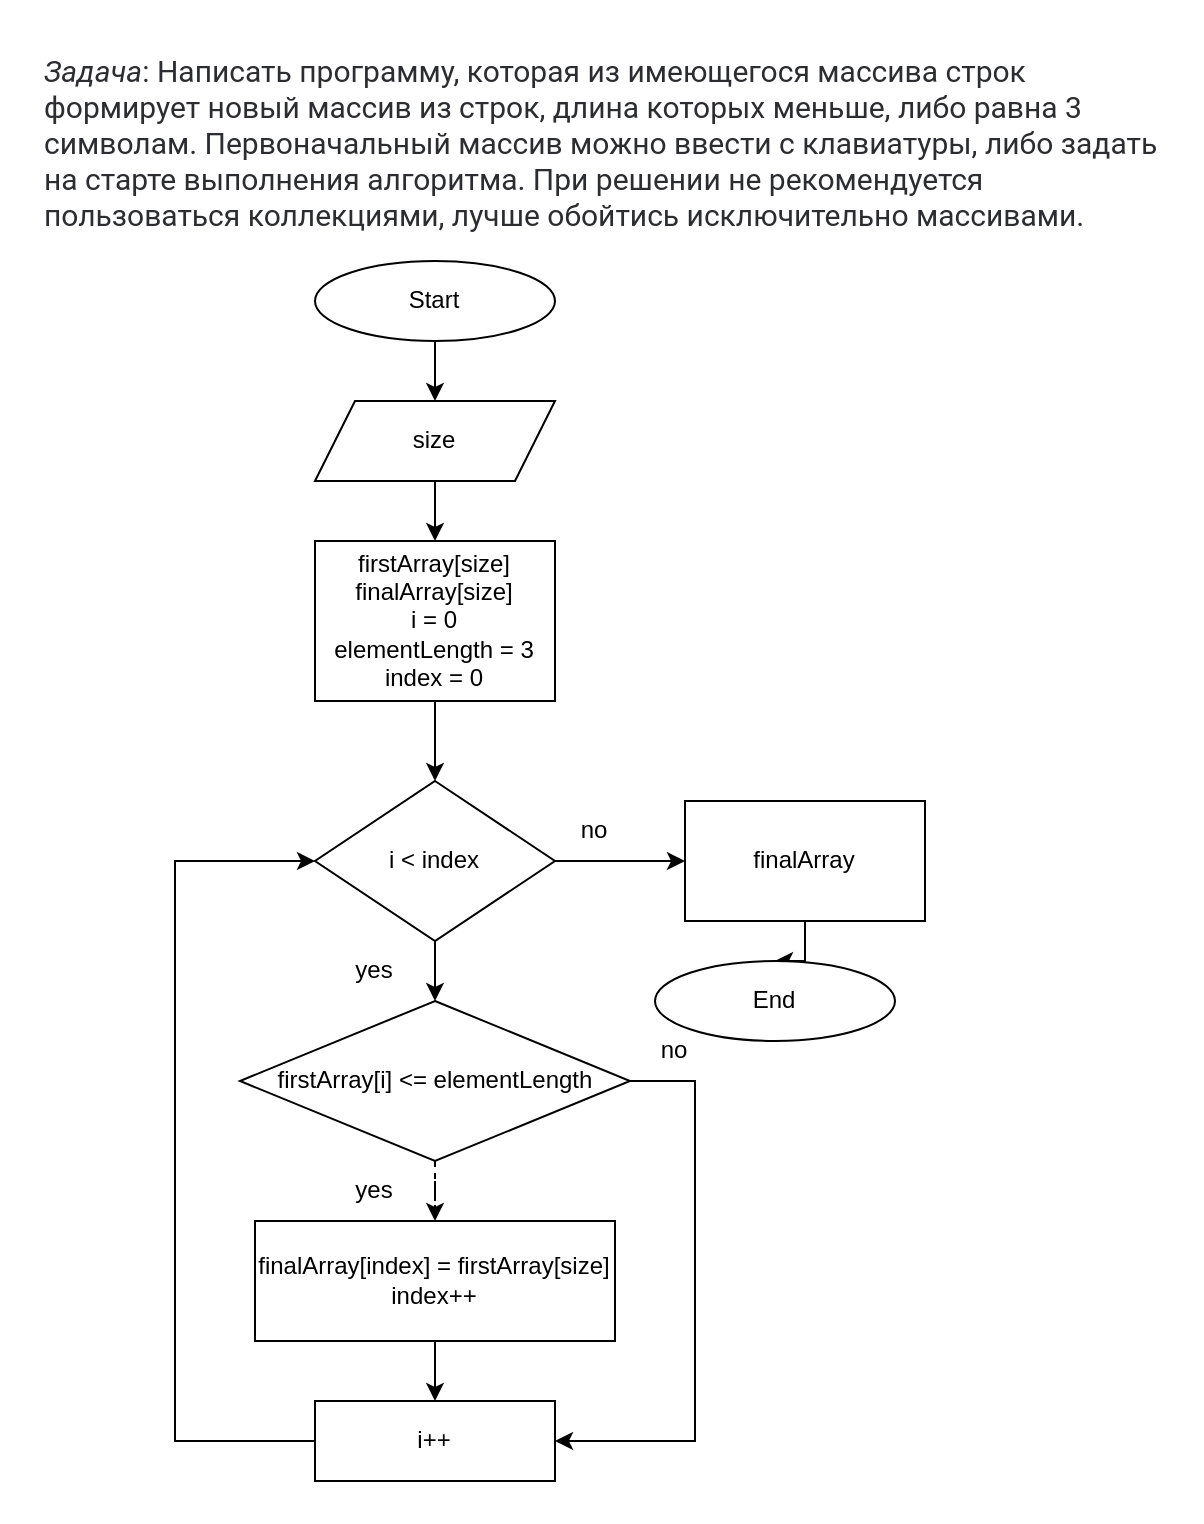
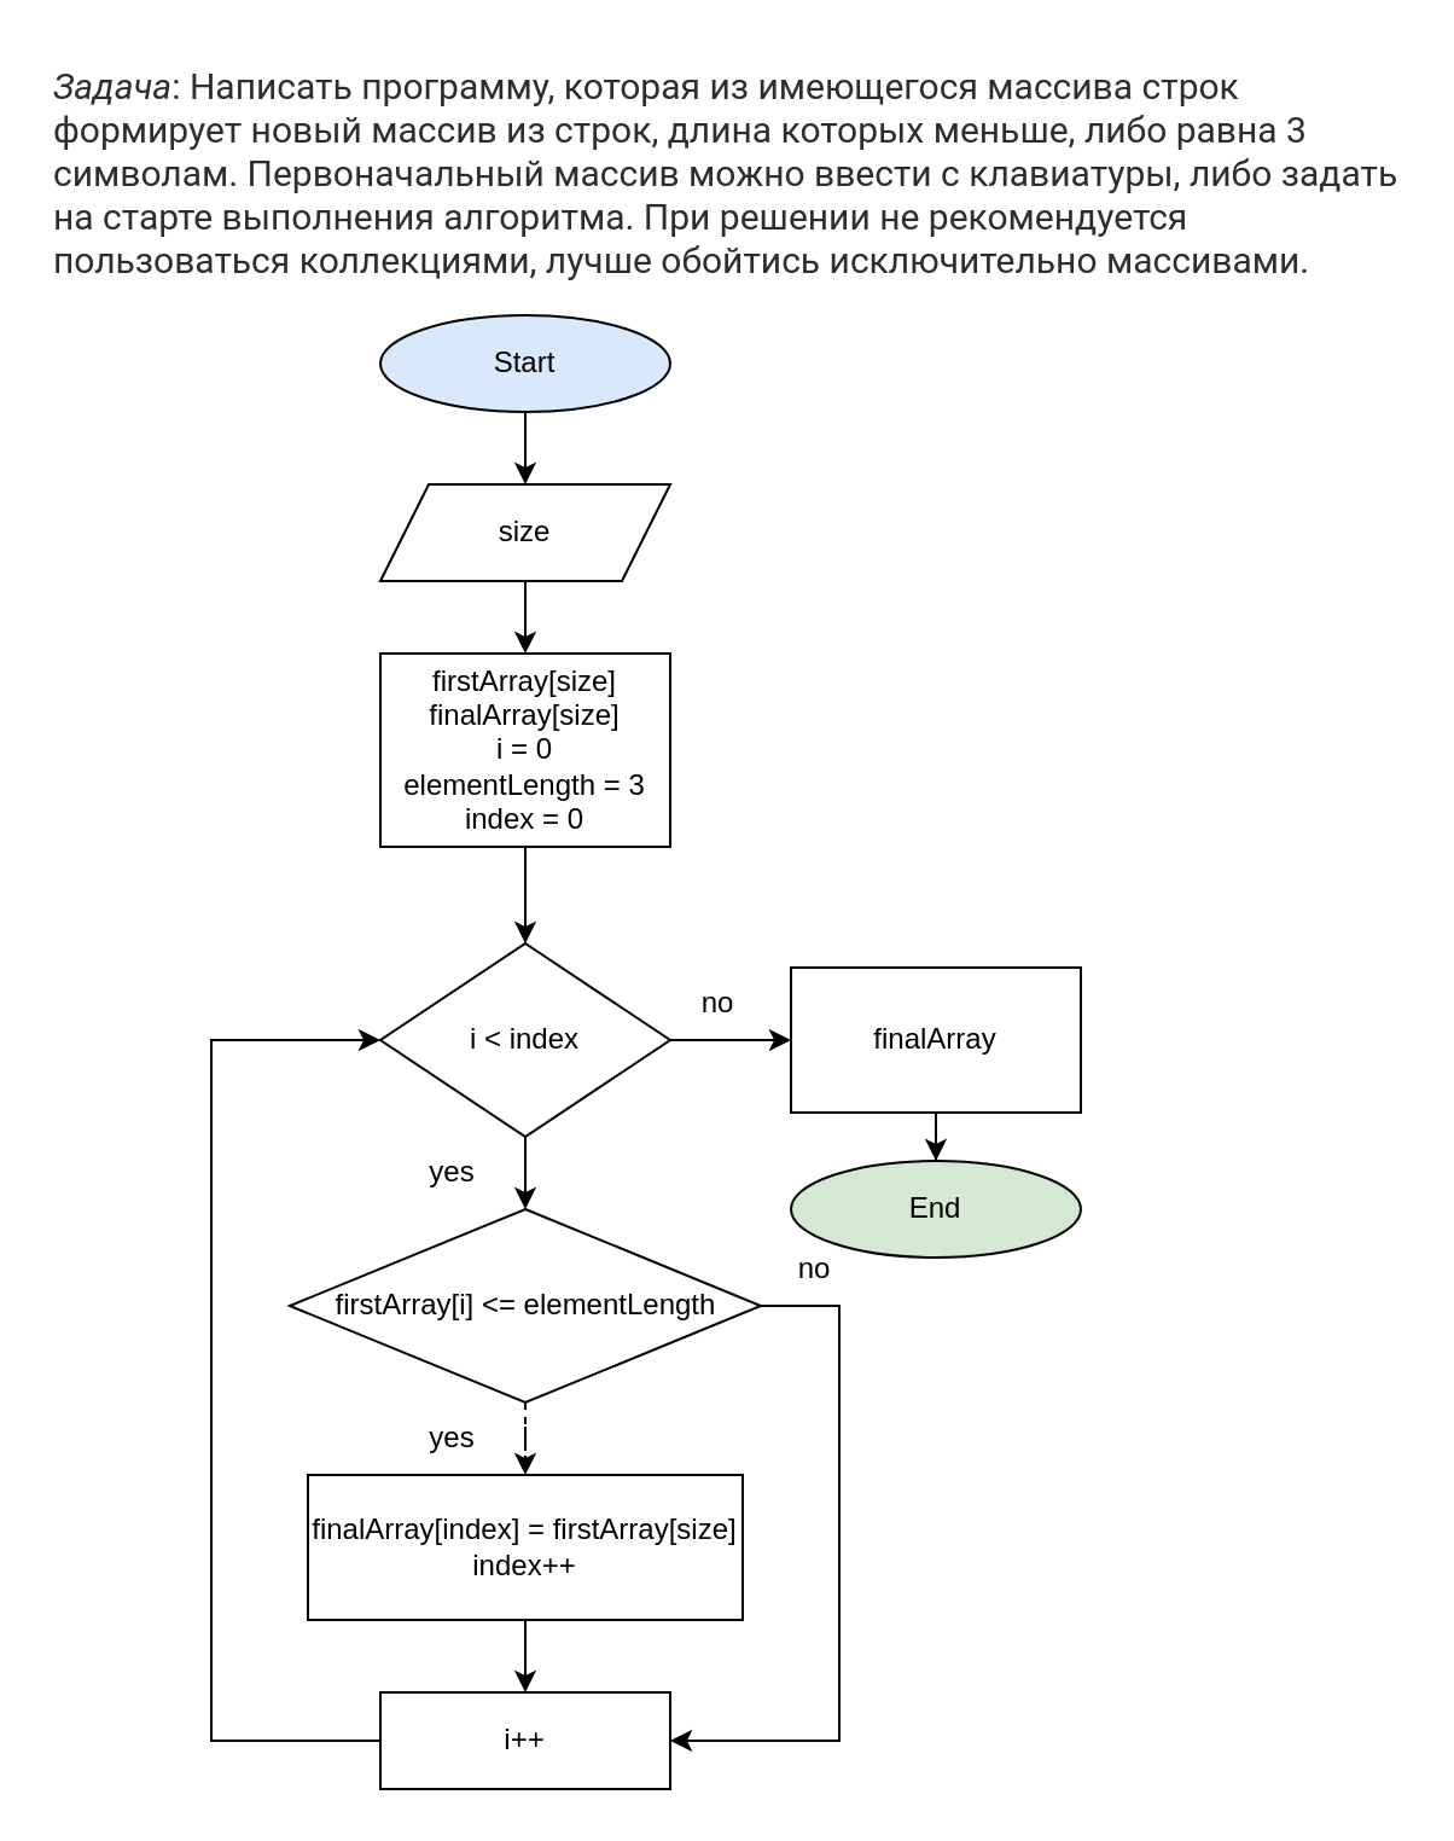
- <mxCell id="4" value="Start" style="ellipse;whiteSpace=wrap;html=1;" vertex="1" parent="1"><mxGeometry x="157" y="130" width="120" height="40" as="geometry" /></mxCell>
+ <mxCell id="4" value="Start" style="ellipse;whiteSpace=wrap;html=1;fillColor=#dae8fc;" vertex="1" parent="1"><mxGeometry x="157" y="130" width="120" height="40" as="geometry" /></mxCell>
- <mxCell id="24" value="finalArray" style="rounded=0;whiteSpace=wrap;html=1;" vertex="1" parent="1"><mxGeometry x="342" y="400" width="120" height="60" as="geometry" /></mxCell>
+ <mxCell id="24" value="finalArray" style="rounded=0;whiteSpace=wrap;html=1;" vertex="1" parent="1"><mxGeometry x="327" y="400" width="120" height="60" as="geometry" /></mxCell>
- <mxCell id="25" value="End" style="ellipse;whiteSpace=wrap;html=1;" vertex="1" parent="1"><mxGeometry x="327" y="480" width="120" height="40" as="geometry" /></mxCell>
+ <mxCell id="25" value="End" style="ellipse;whiteSpace=wrap;html=1;fillColor=#d5e8d4;" vertex="1" parent="1"><mxGeometry x="327" y="480" width="120" height="40" as="geometry" /></mxCell>
